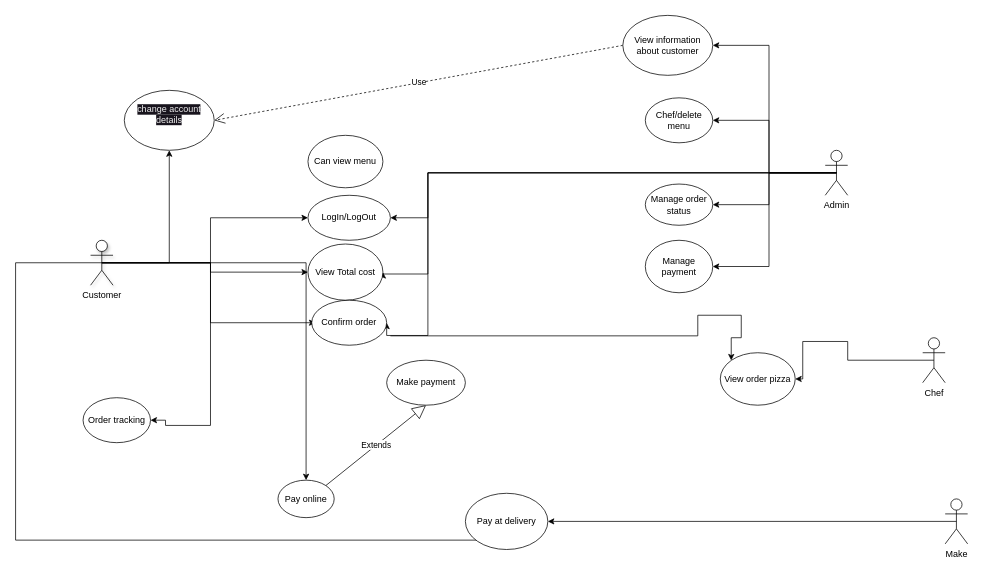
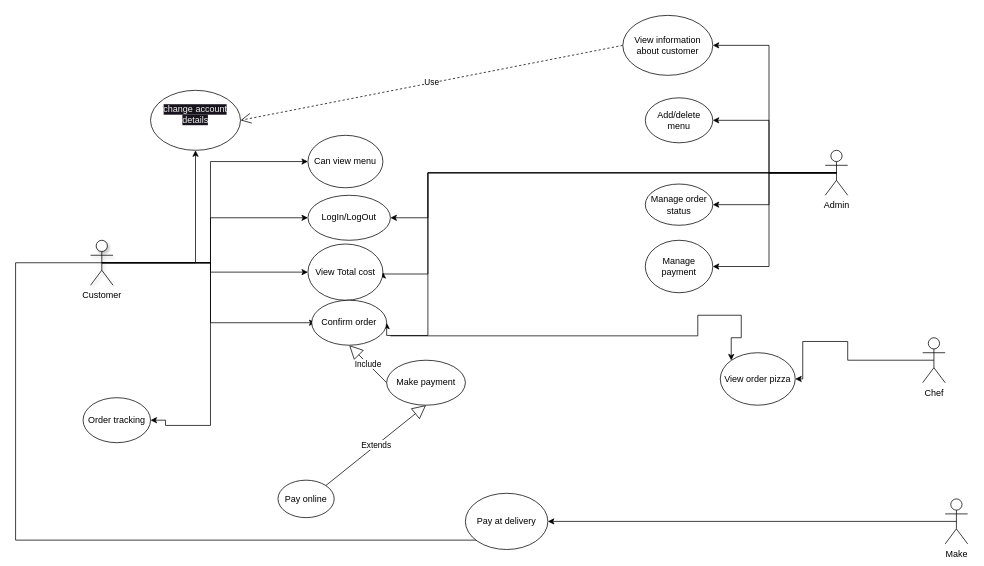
- <mxCell id="26" value="&#10;&lt;span style=&quot;color: rgb(240, 240, 240); font-family: Helvetica; font-size: 12px; font-style: normal; font-variant-ligatures: normal; font-variant-caps: normal; font-weight: 400; letter-spacing: normal; orphans: 2; text-align: center; text-indent: 0px; text-transform: none; widows: 2; word-spacing: 0px; -webkit-text-stroke-width: 0px; background-color: rgb(24, 20, 29); text-decoration-thickness: initial; text-decoration-style: initial; text-decoration-color: initial; float: none; display: inline !important;&quot;&gt;change account details&lt;/span&gt;&#10;&#10;" style="ellipse;whiteSpace=wrap;html=1;" vertex="1" parent="1"><mxGeometry x="165" y="120" width="120" height="80" as="geometry" /></mxCell>
+ <mxCell id="26" value="&#10;&lt;span style=&quot;color: rgb(240, 240, 240); font-family: Helvetica; font-size: 12px; font-style: normal; font-variant-ligatures: normal; font-variant-caps: normal; font-weight: 400; letter-spacing: normal; orphans: 2; text-align: center; text-indent: 0px; text-transform: none; widows: 2; word-spacing: 0px; -webkit-text-stroke-width: 0px; background-color: rgb(24, 20, 29); text-decoration-thickness: initial; text-decoration-style: initial; text-decoration-color: initial; float: none; display: inline !important;&quot;&gt;change account details&lt;/span&gt;&#10;&#10;" style="ellipse;whiteSpace=wrap;html=1;" vertex="1" parent="1"><mxGeometry x="200" y="120" width="120" height="80" as="geometry" /></mxCell>
- <mxCell id="38" value="Chef/delete menu" style="ellipse;whiteSpace=wrap;html=1;" vertex="1" parent="1"><mxGeometry x="860" y="130" width="90" height="60" as="geometry" /></mxCell>
+ <mxCell id="38" value="Add/delete menu" style="ellipse;whiteSpace=wrap;html=1;" vertex="1" parent="1"><mxGeometry x="860" y="130" width="90" height="60" as="geometry" /></mxCell>
- <mxCell id="6" style="edgeStyle=orthogonalEdgeStyle;rounded=0;orthogonalLoop=1;jettySize=auto;html=1;exitX=0.5;exitY=0.5;exitDx=0;exitDy=0;exitPerimeter=0;" parent="1" source="12" target="33" edge="1"><mxGeometry relative="1" as="geometry"><mxPoint x="410" y="235" as="targetPoint" /></mxGeometry></mxCell>
+ <mxCell id="6" style="edgeStyle=orthogonalEdgeStyle;rounded=0;orthogonalLoop=1;jettySize=auto;html=1;exitX=0.5;exitY=0.5;exitDx=0;exitDy=0;exitPerimeter=0;entryX=0;entryY=0.5;entryDx=0;entryDy=0;" parent="1" source="12" target="27" edge="1"><mxGeometry relative="1" as="geometry"><mxPoint x="410" y="235" as="targetPoint" /></mxGeometry></mxCell>
+ <mxCell id="3" value="Include" style="endArrow=block;endSize=16;endFill=0;html=1;rounded=0;exitX=0;exitY=0.5;exitDx=0;exitDy=0;entryX=0.5;entryY=1;entryDx=0;entryDy=0;" parent="1" source="32" target="30" edge="1"><mxGeometry x="-0.003" width="160" relative="1" as="geometry"><mxPoint x="490" y="525" as="sourcePoint" /><mxPoint x="437.5" y="460" as="targetPoint" /><mxPoint as="offset" /></mxGeometry></mxCell>
